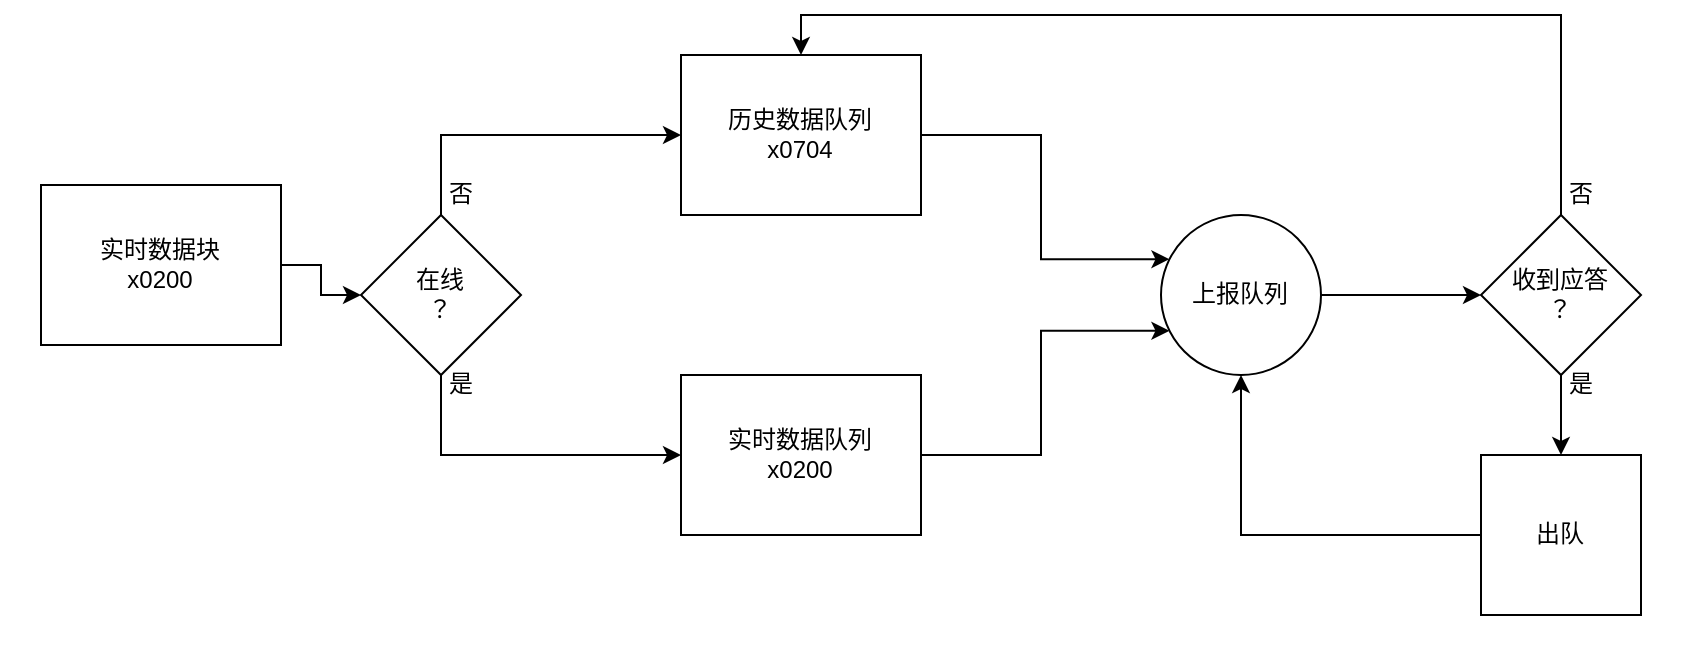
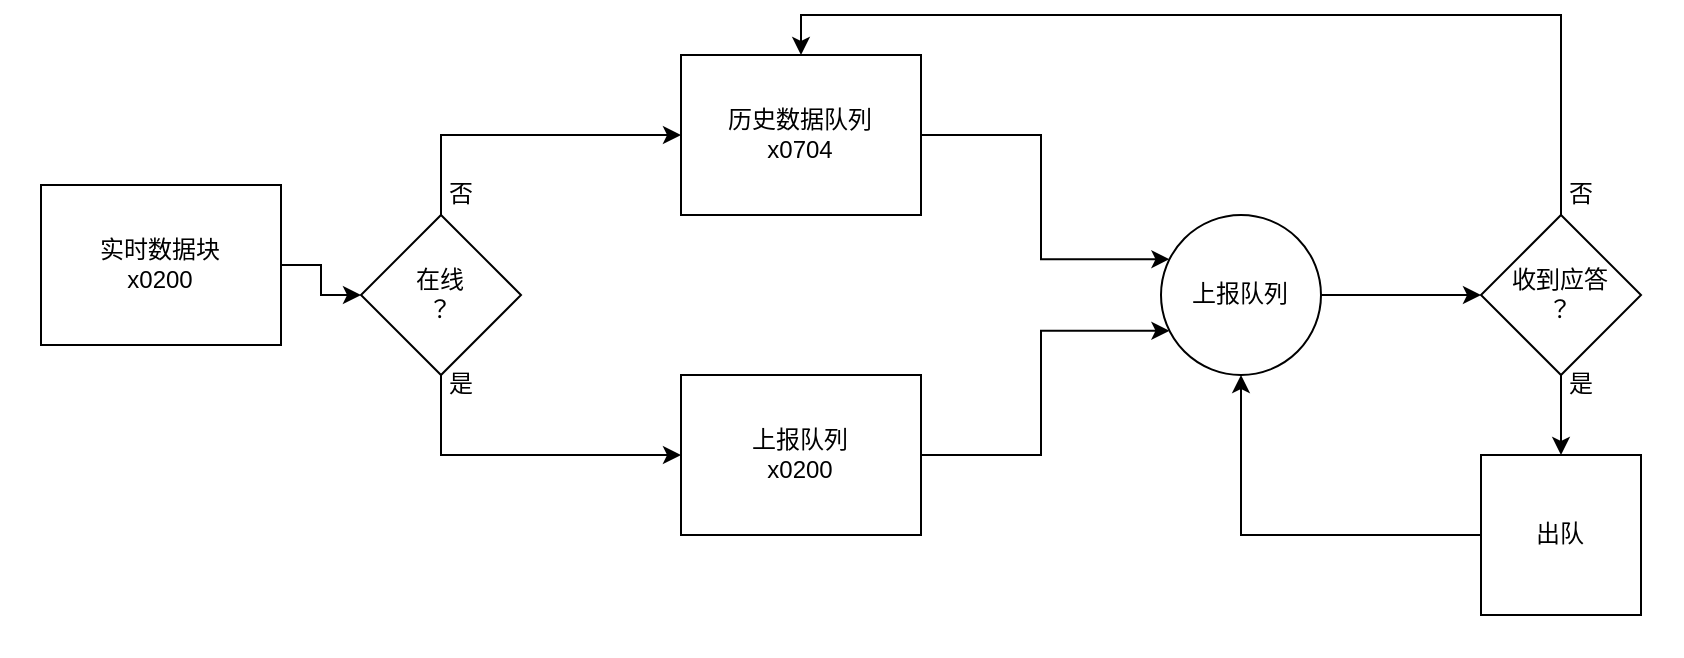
- <mxCell id="10" value="&lt;div&gt;实时数据队列&lt;/div&gt;&lt;div&gt;x0200&lt;br&gt;&lt;/div&gt;" style="rounded=0;whiteSpace=wrap;html=1;" vertex="1" parent="1"><mxGeometry x="340" y="180" width="120" height="80" as="geometry" /></mxCell>
+ <mxCell id="10" value="&lt;div&gt;上报队列&lt;/div&gt;&lt;div&gt;x0200&lt;br&gt;&lt;/div&gt;" style="rounded=0;whiteSpace=wrap;html=1;" vertex="1" parent="1"><mxGeometry x="340" y="180" width="120" height="80" as="geometry" /></mxCell>
